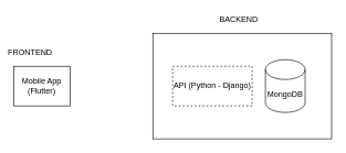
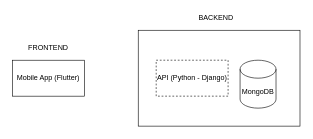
- <mxCell id="7" value="FRONTEND" style="text;html=1;strokeColor=none;fillColor=none;align=center;verticalAlign=middle;whiteSpace=wrap;rounded=0;" vertex="1" parent="1"><mxGeometry x="25" y="70" width="40" height="20" as="geometry" /></mxCell>
+ <mxCell id="7" value="FRONTEND" style="text;html=1;strokeColor=none;fillColor=none;align=center;verticalAlign=middle;whiteSpace=wrap;rounded=0;" vertex="1" parent="1"><mxGeometry x="60" y="70" width="40" height="20" as="geometry" /></mxCell>
- <mxCell id="3" value="Mobile App (Flutter)" style="rounded=0;whiteSpace=wrap;html=1;" vertex="1" parent="1"><mxGeometry x="20" y="100" width="85" height="60" as="geometry" /></mxCell>
+ <mxCell id="3" value="Mobile App (Flutter)" style="rounded=0;whiteSpace=wrap;html=1;" vertex="1" parent="1"><mxGeometry x="20" y="100" width="120" height="60" as="geometry" /></mxCell>
- <mxCell id="5" value="&lt;span&gt;MongoDB&lt;/span&gt;" style="shape=cylinder3;whiteSpace=wrap;html=1;boundedLbl=1;backgroundOutline=1;size=15;" vertex="1" parent="1"><mxGeometry x="400" y="90" width="60" height="80" as="geometry" /></mxCell>
+ <mxCell id="5" value="&lt;span&gt;MongoDB&lt;/span&gt;" style="shape=cylinder3;whiteSpace=wrap;html=1;boundedLbl=1;backgroundOutline=1;size=15;" vertex="1" parent="1"><mxGeometry x="400" y="100" width="60" height="80" as="geometry" /></mxCell>
